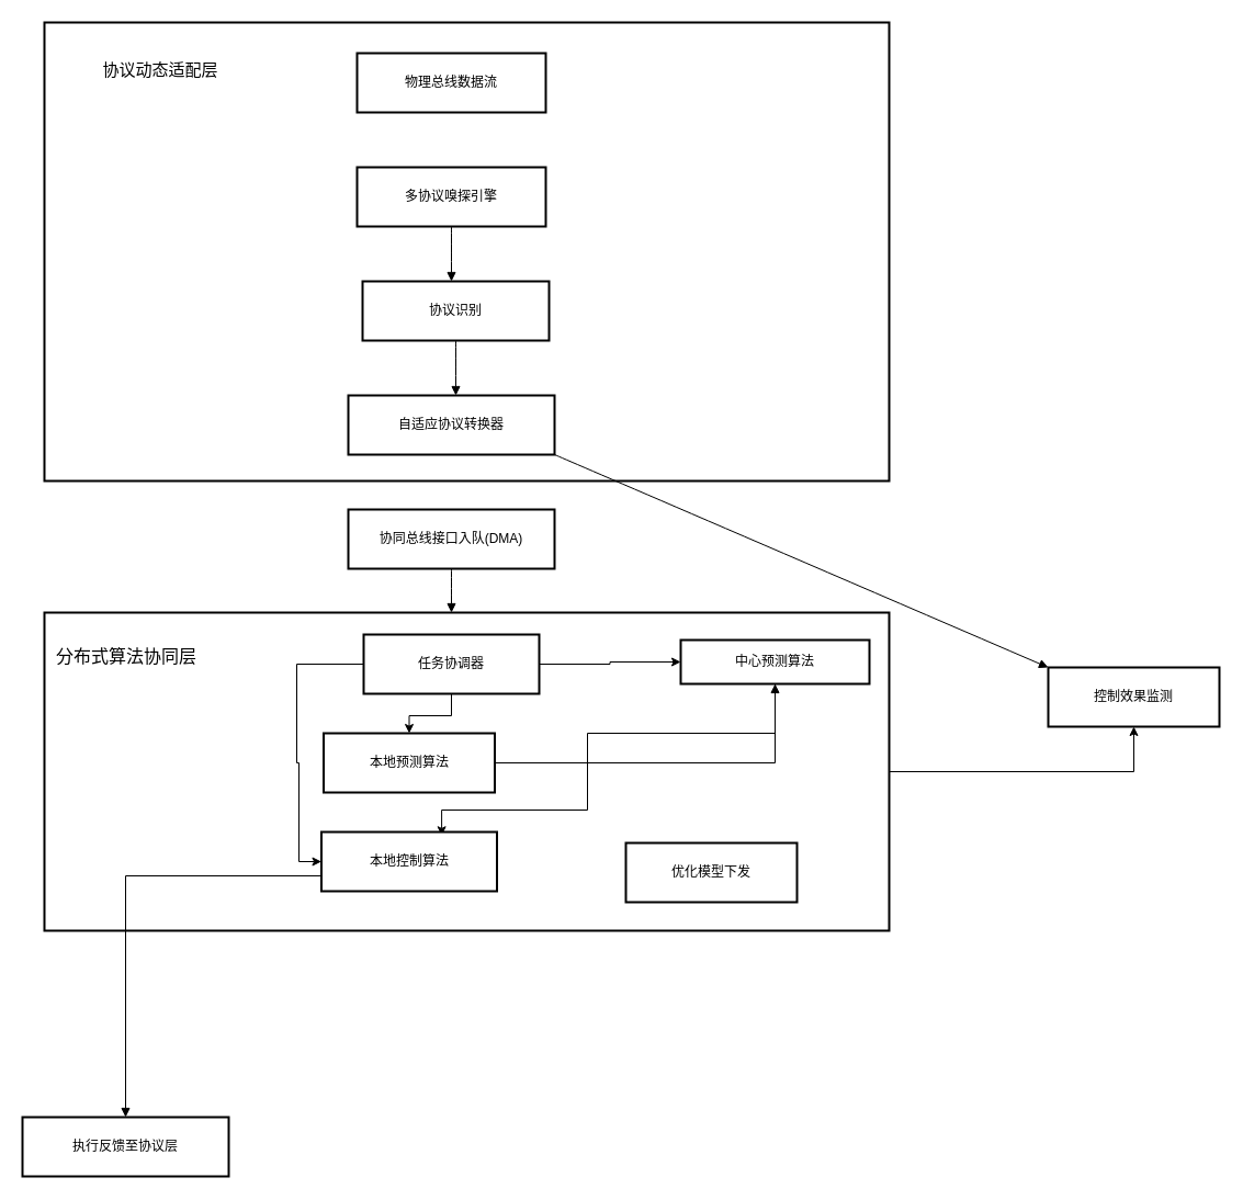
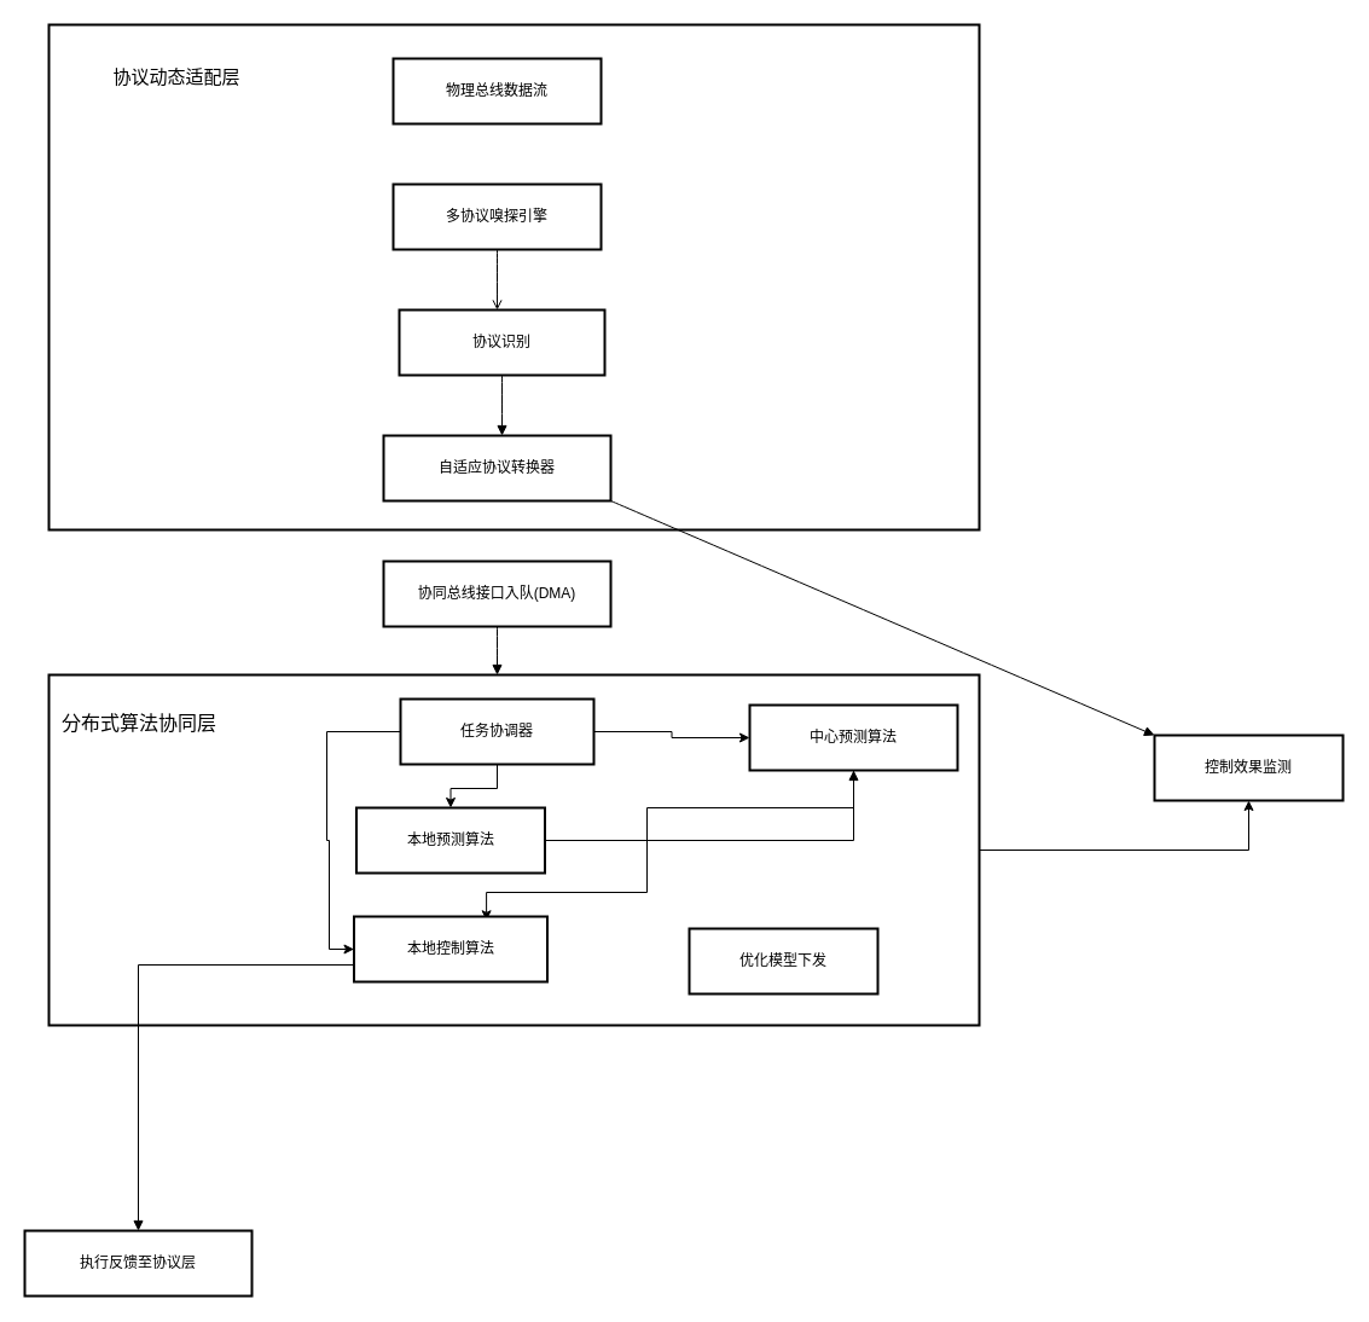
- <mxCell id="17" value="" style="curved=1;startArrow=none;endArrow=block;rounded=0;noEdgeStyle=1;orthogonal=1;edgeStyle=orthogonalEdgeStyle;" edge="1" parent="1" source="4" target="5"><mxGeometry relative="1" as="geometry" /></mxCell>
+ <mxCell id="17" value="" style="curved=1;startArrow=none;endArrow=open;rounded=0;noEdgeStyle=1;orthogonal=1;edgeStyle=orthogonalEdgeStyle;" edge="1" parent="1" source="4" target="5"><mxGeometry relative="1" as="geometry" /></mxCell>
- <mxCell id="12" value="中心预测算法" style="whiteSpace=wrap;strokeWidth=2;" vertex="1" parent="1"><mxGeometry x="620" y="583" width="172" height="40" as="geometry" /></mxCell>
+ <mxCell id="12" value="中心预测算法" style="whiteSpace=wrap;strokeWidth=2;" vertex="1" parent="1"><mxGeometry x="620" y="583" width="172" height="54" as="geometry" /></mxCell>
